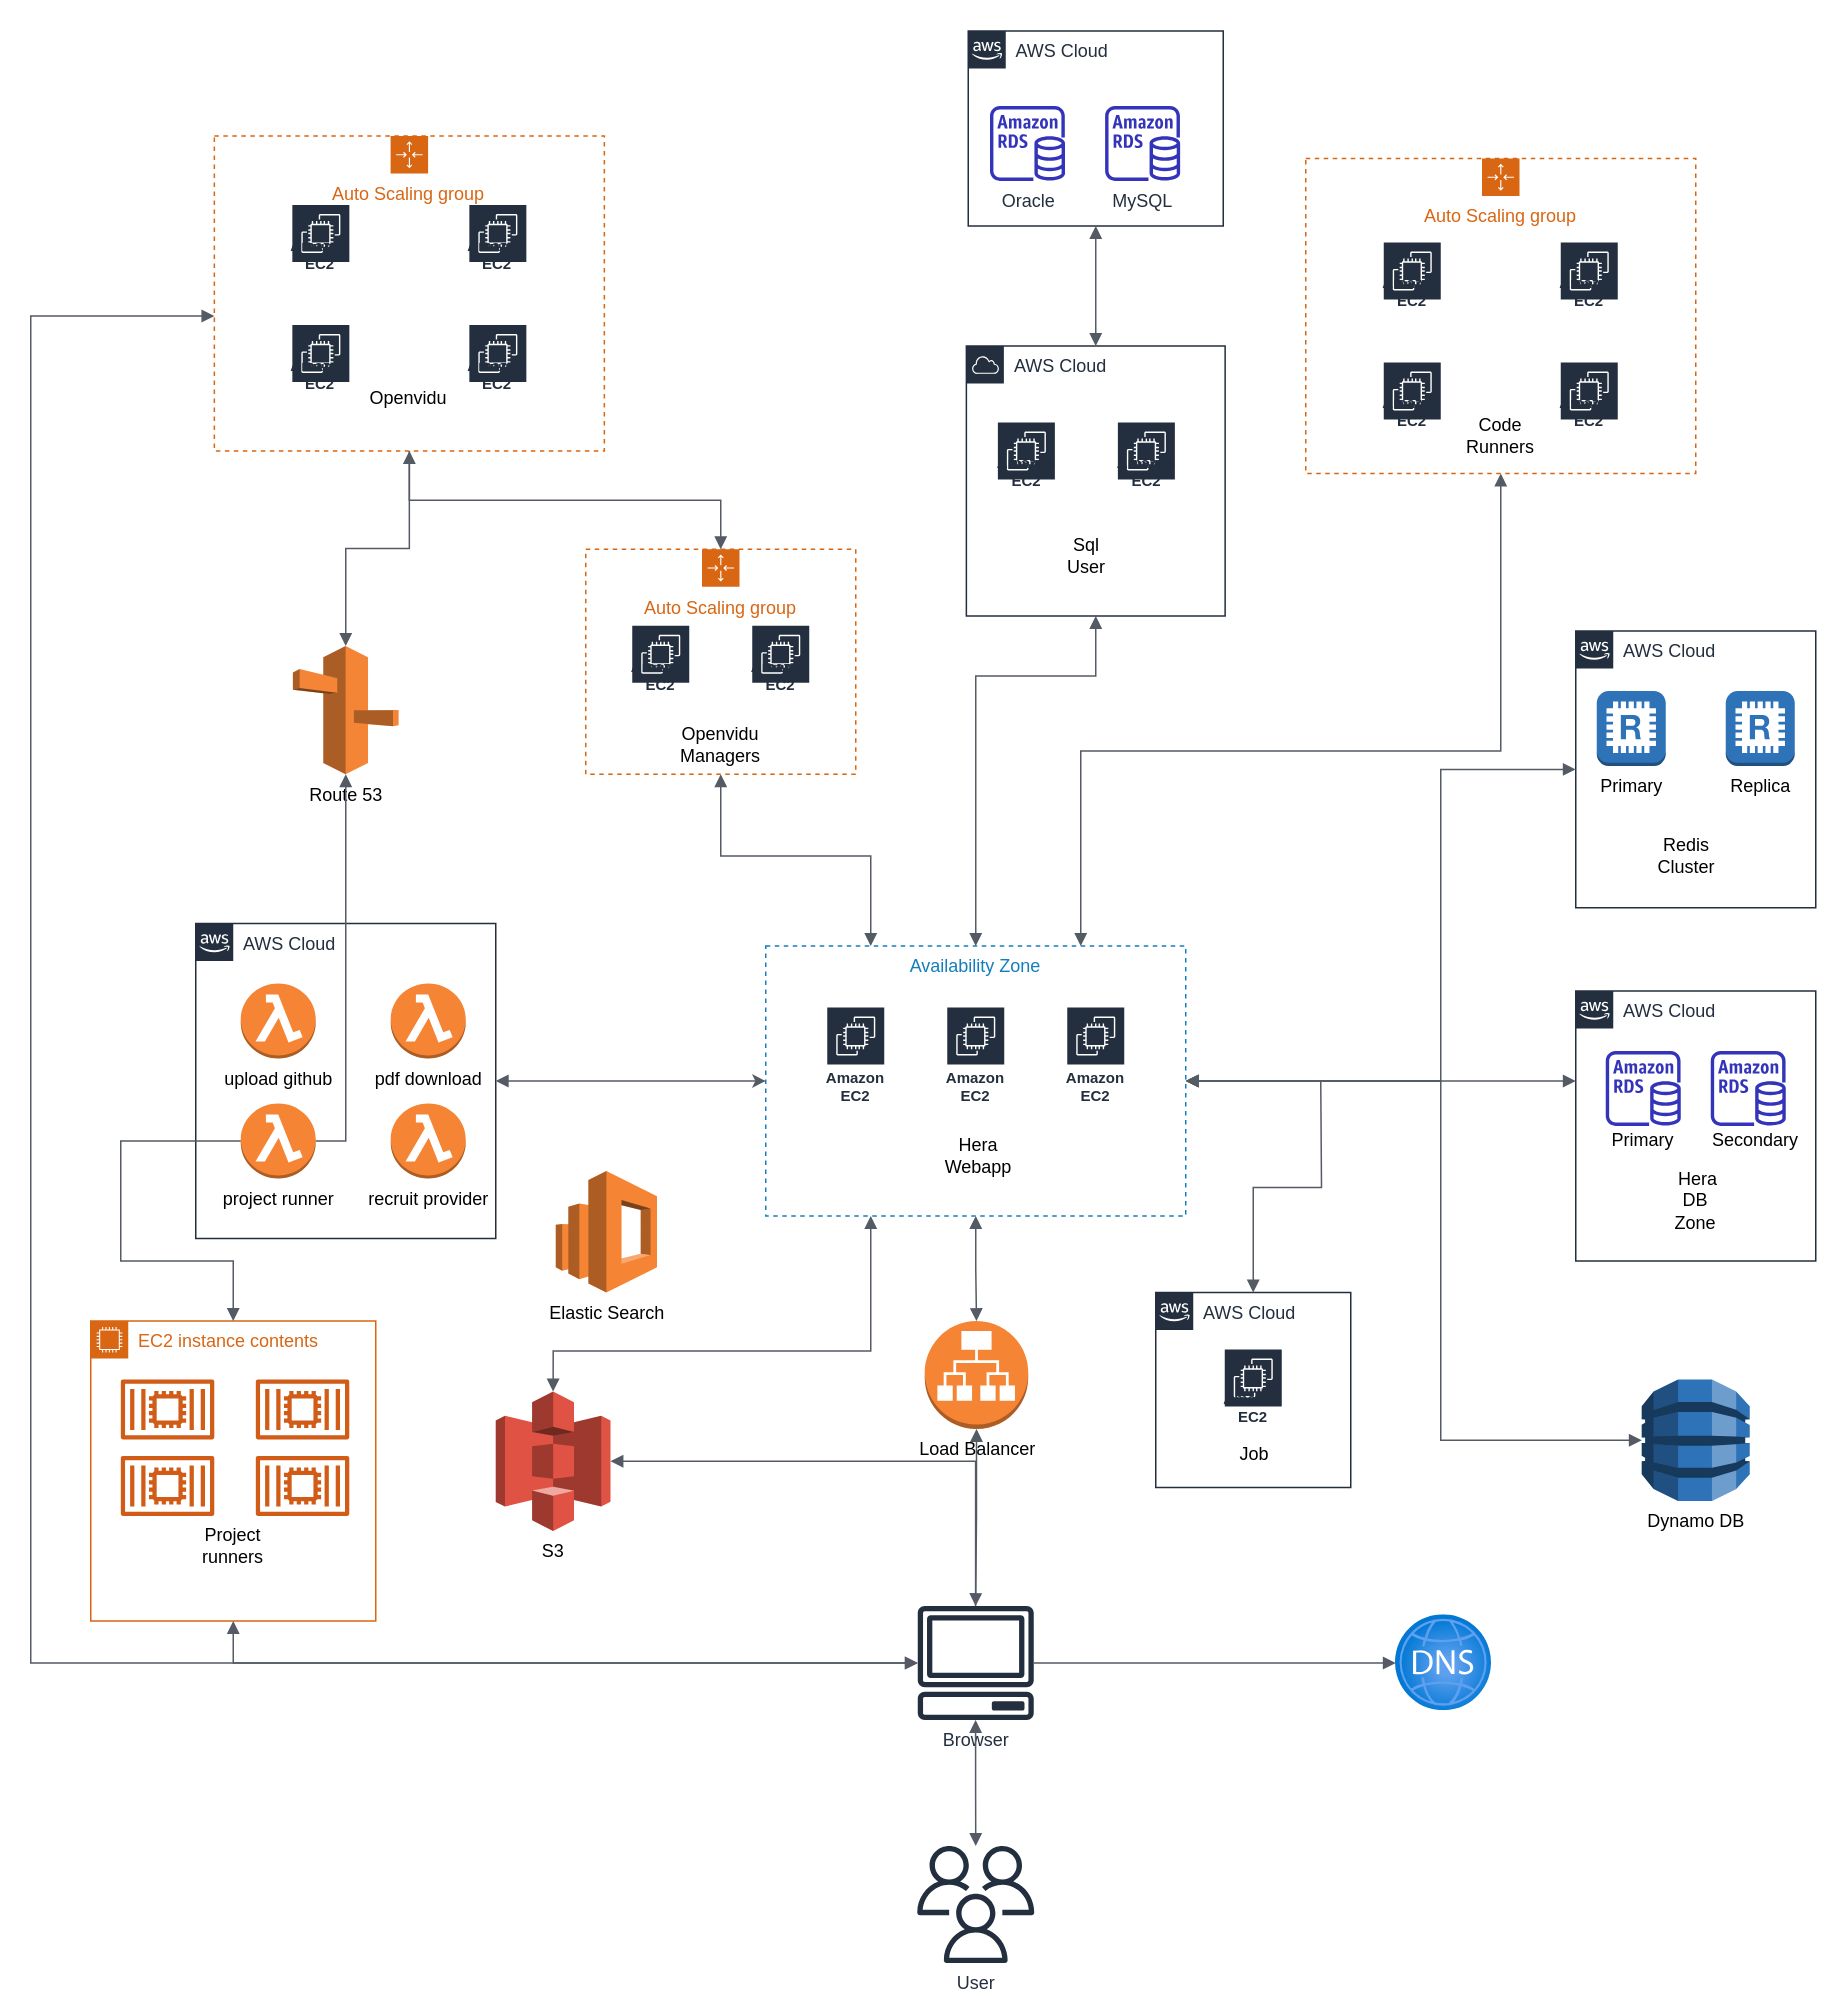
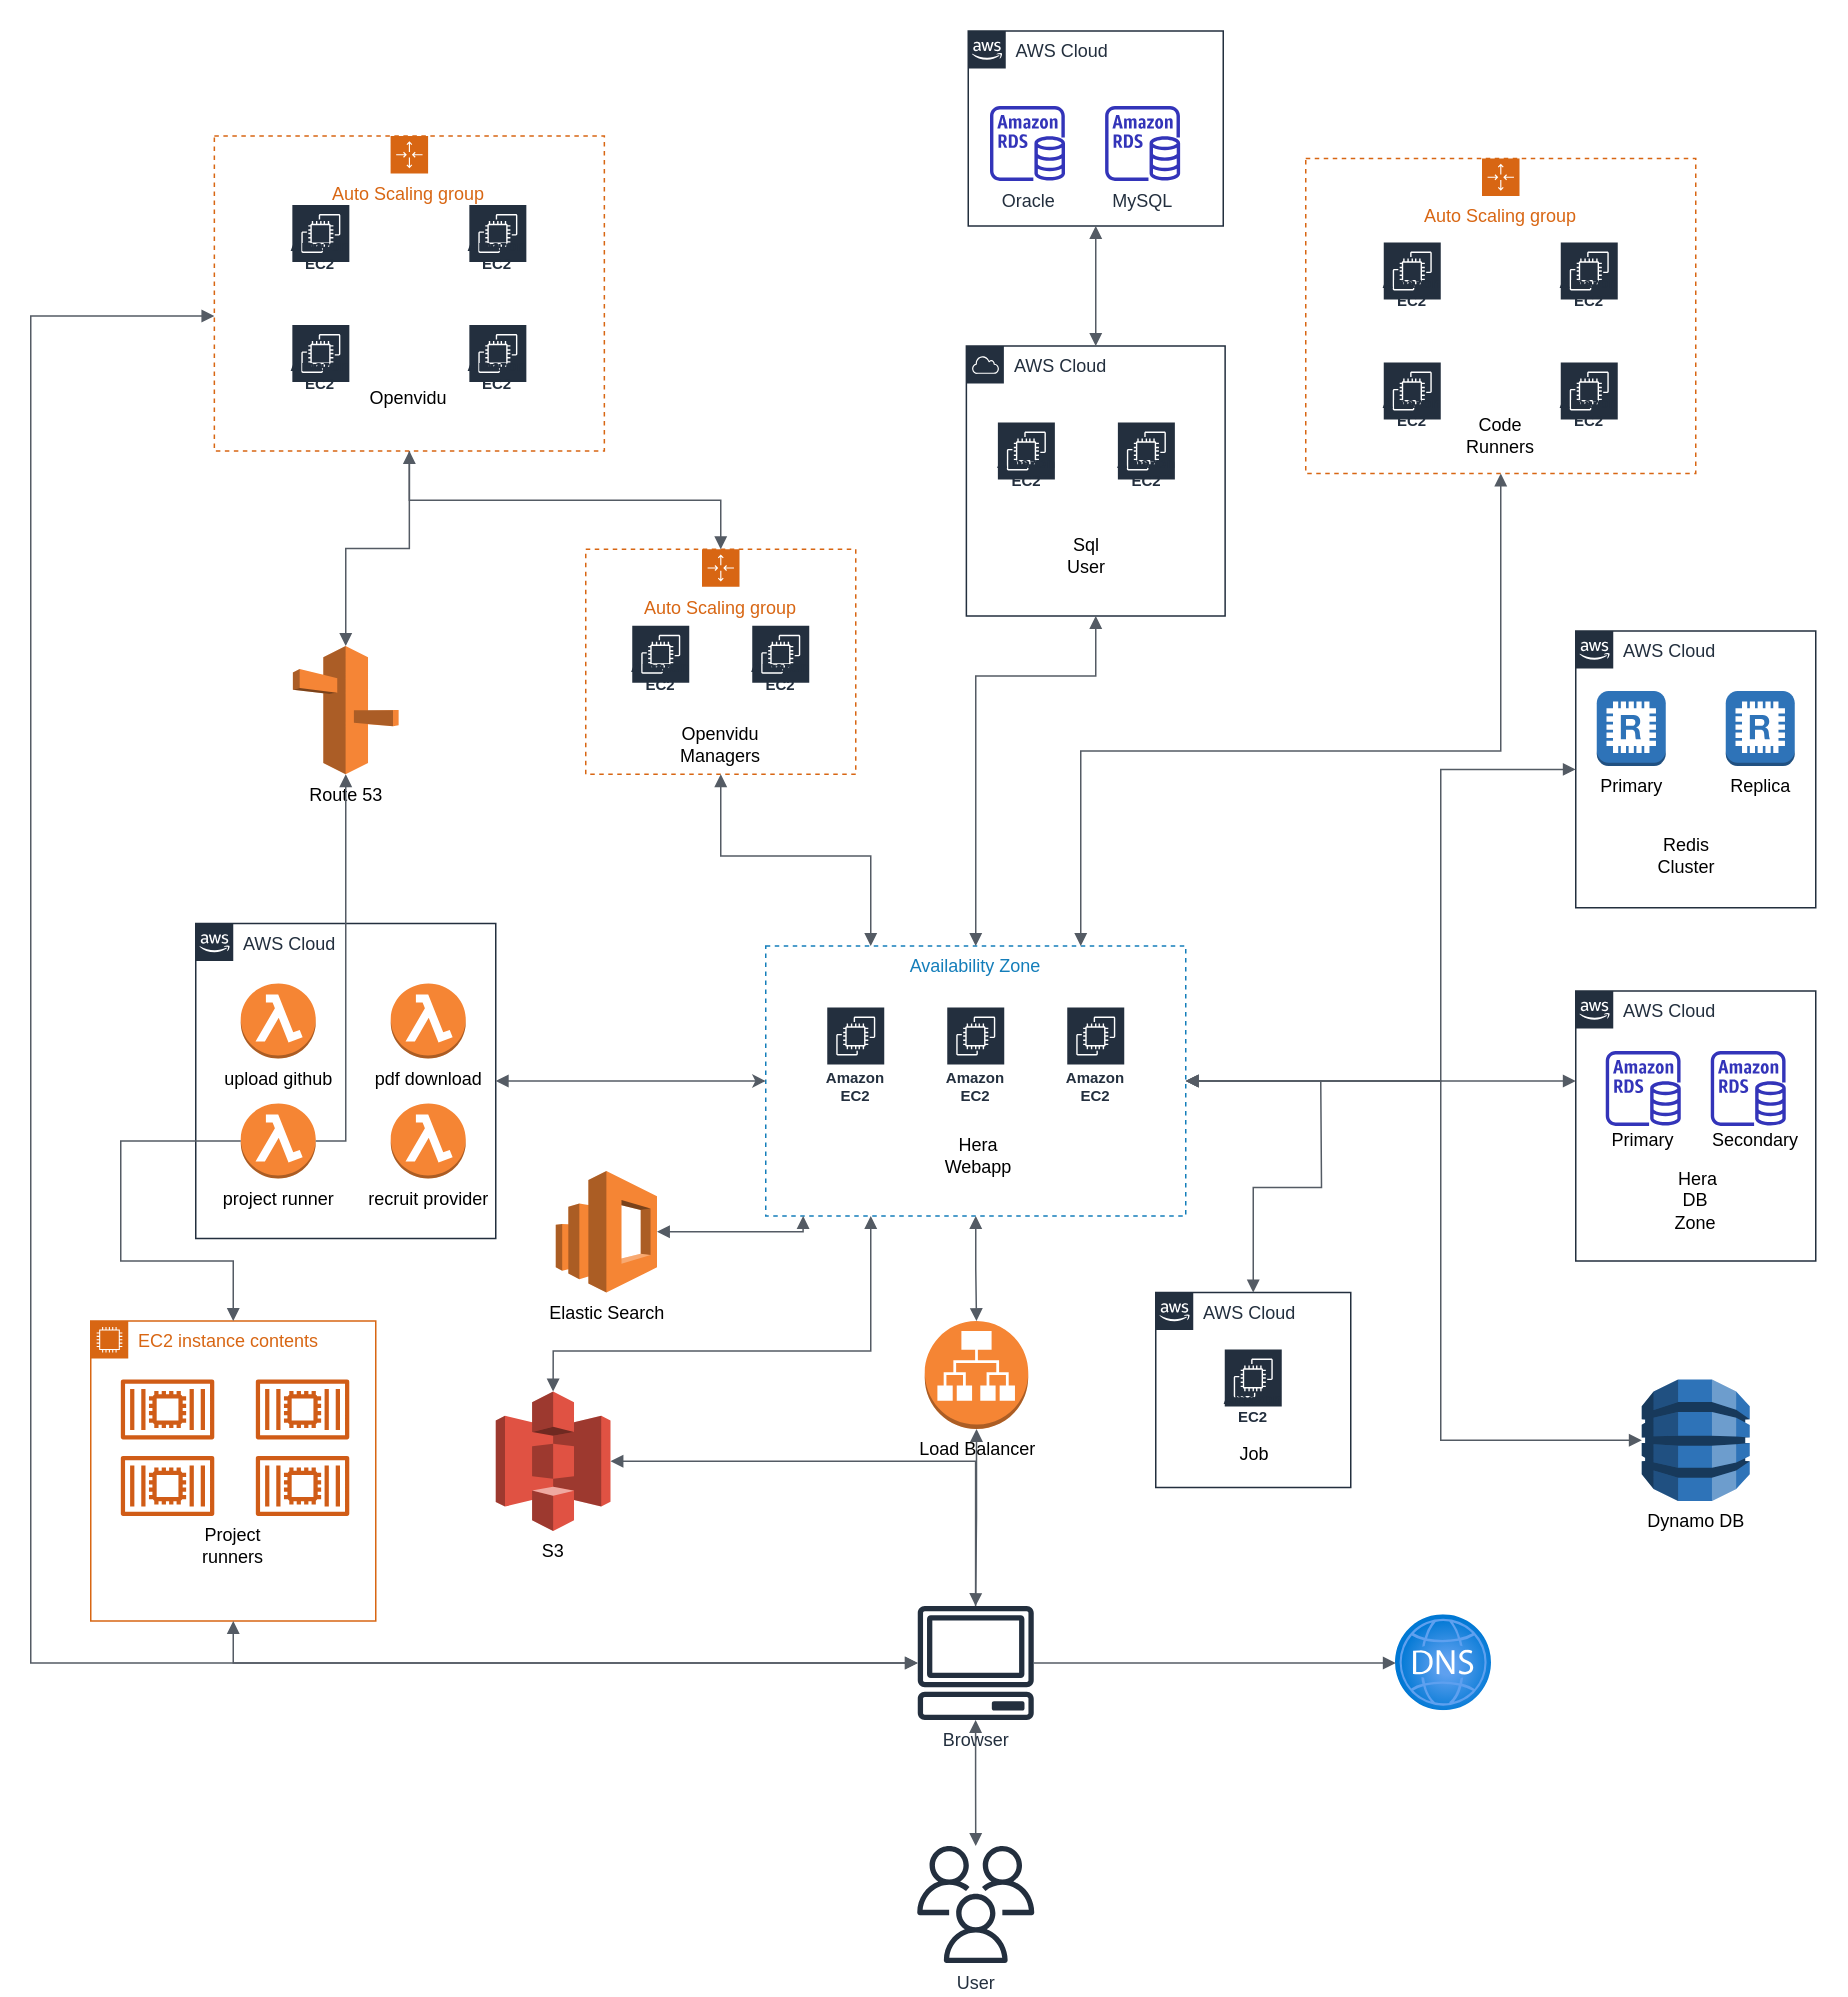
+ <mxCell id="23" value="" style="edgeStyle=orthogonalEdgeStyle;html=1;endArrow=block;elbow=vertical;startArrow=block;startFill=1;endFill=1;strokeColor=#545B64;rounded=0;exitX=1;exitY=0.5;exitDx=0;exitDy=0;exitPerimeter=0;entryX=0.089;entryY=1;entryDx=0;entryDy=0;entryPerimeter=0;" parent="1" source="22" target="14" edge="1"><mxGeometry width="100" relative="1" as="geometry"><mxPoint x="680" y="840" as="sourcePoint" /><mxPoint x="780" y="840" as="targetPoint" /></mxGeometry></mxCell>
